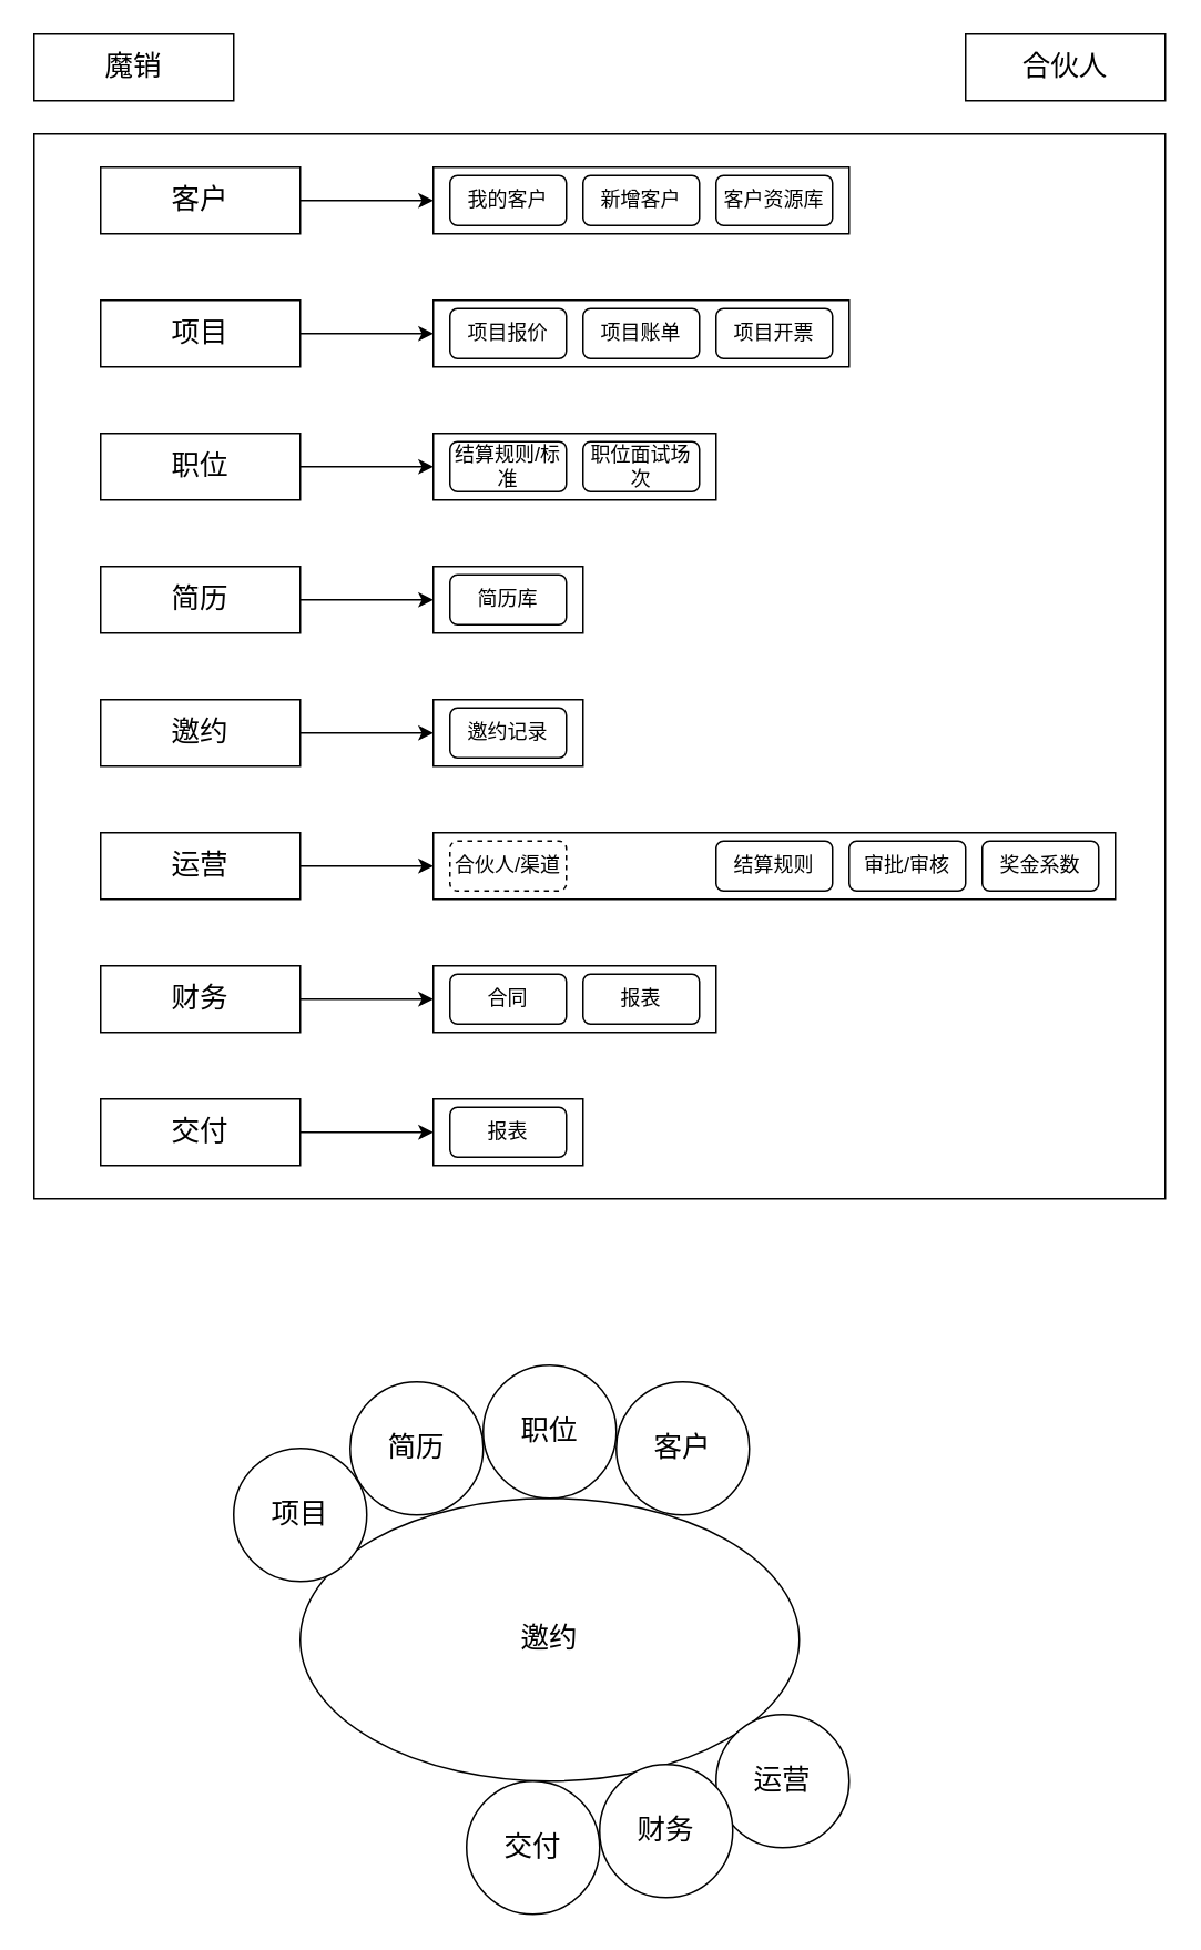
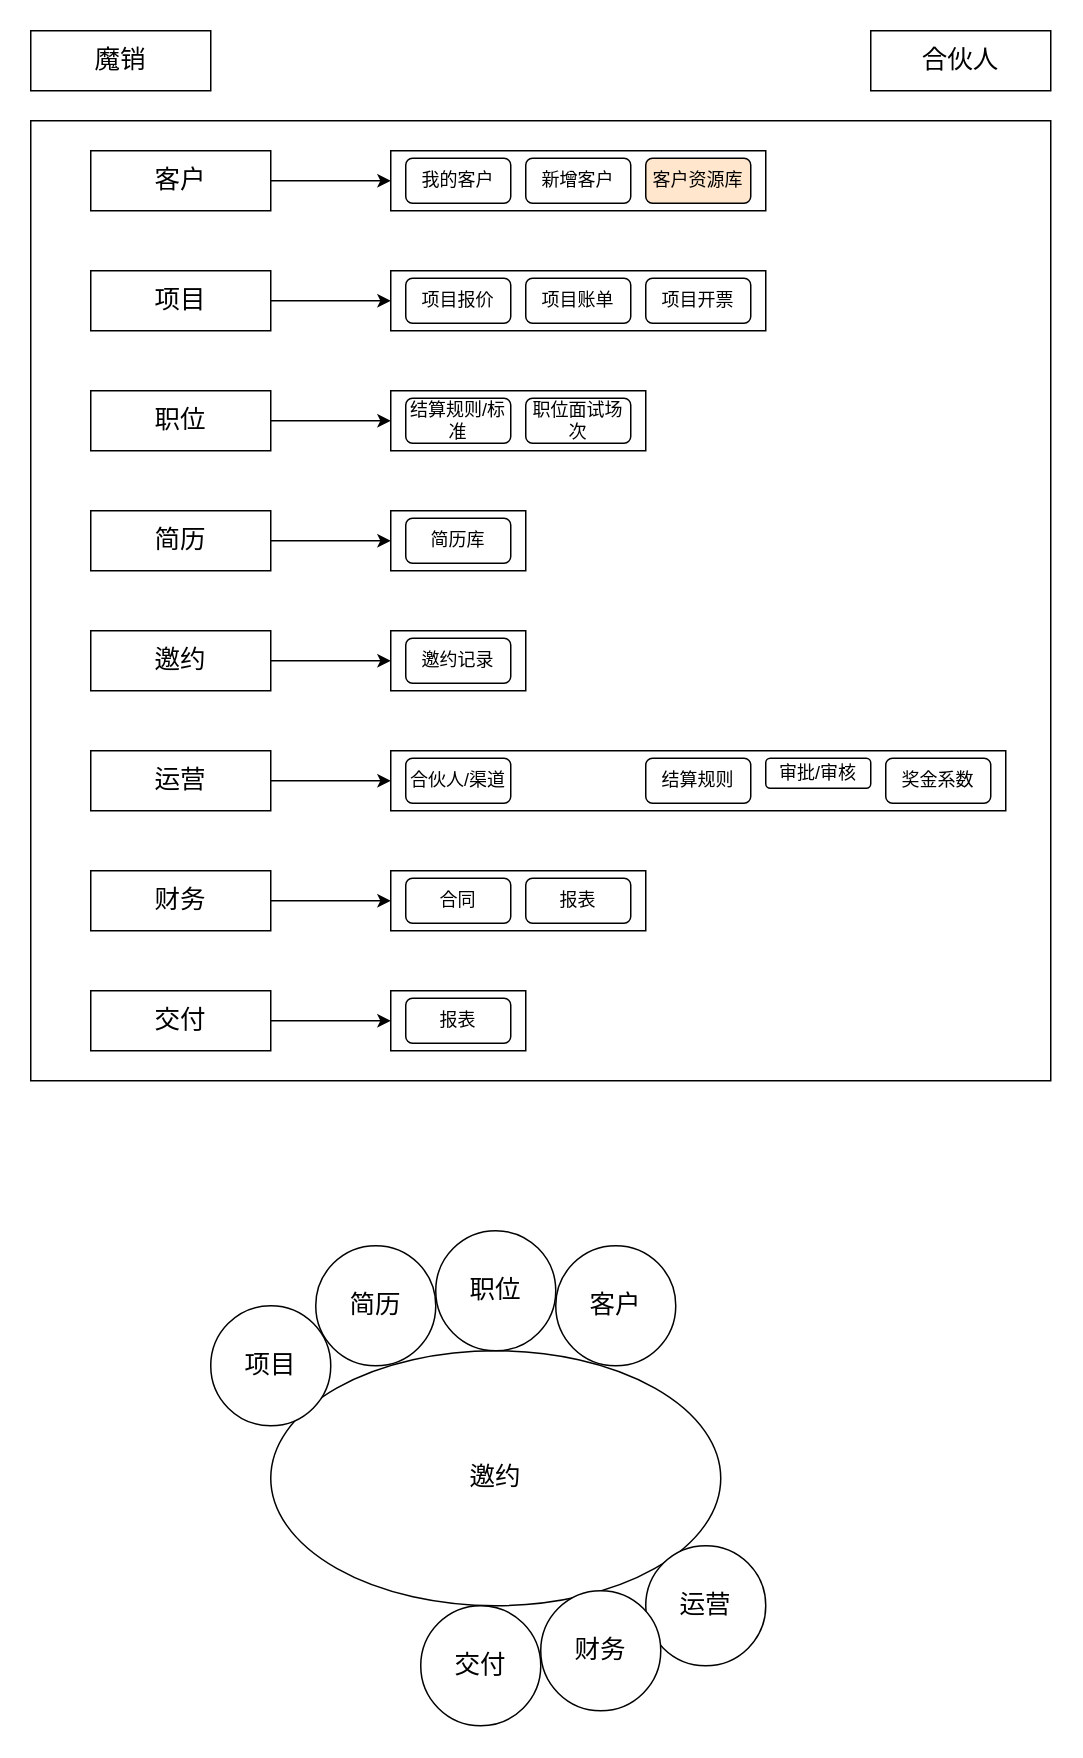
- <mxCell id="25" value="客户资源库" style="rounded=1;whiteSpace=wrap;html=1;" vertex="1" parent="1"><mxGeometry x="430" y="105" width="70" height="30" as="geometry" /></mxCell>
+ <mxCell id="25" value="客户资源库" style="rounded=1;whiteSpace=wrap;html=1;fillColor=#ffe6cc;" vertex="1" parent="1"><mxGeometry x="430" y="105" width="70" height="30" as="geometry" /></mxCell>
- <mxCell id="33" value="合伙人/渠道" style="rounded=1;whiteSpace=wrap;html=1;dashed=1;" vertex="1" parent="1"><mxGeometry x="270" y="505" width="70" height="30" as="geometry" /></mxCell>
+ <mxCell id="33" value="合伙人/渠道" style="rounded=1;whiteSpace=wrap;html=1;" vertex="1" parent="1"><mxGeometry x="270" y="505" width="70" height="30" as="geometry" /></mxCell>
- <mxCell id="35" value="审批/审核" style="rounded=1;whiteSpace=wrap;html=1;" vertex="1" parent="1"><mxGeometry x="510" y="505" width="70" height="30" as="geometry" /></mxCell>
+ <mxCell id="35" value="审批/审核" style="rounded=1;whiteSpace=wrap;html=1;" vertex="1" parent="1"><mxGeometry x="510" y="505" width="70" height="20" as="geometry" /></mxCell>
